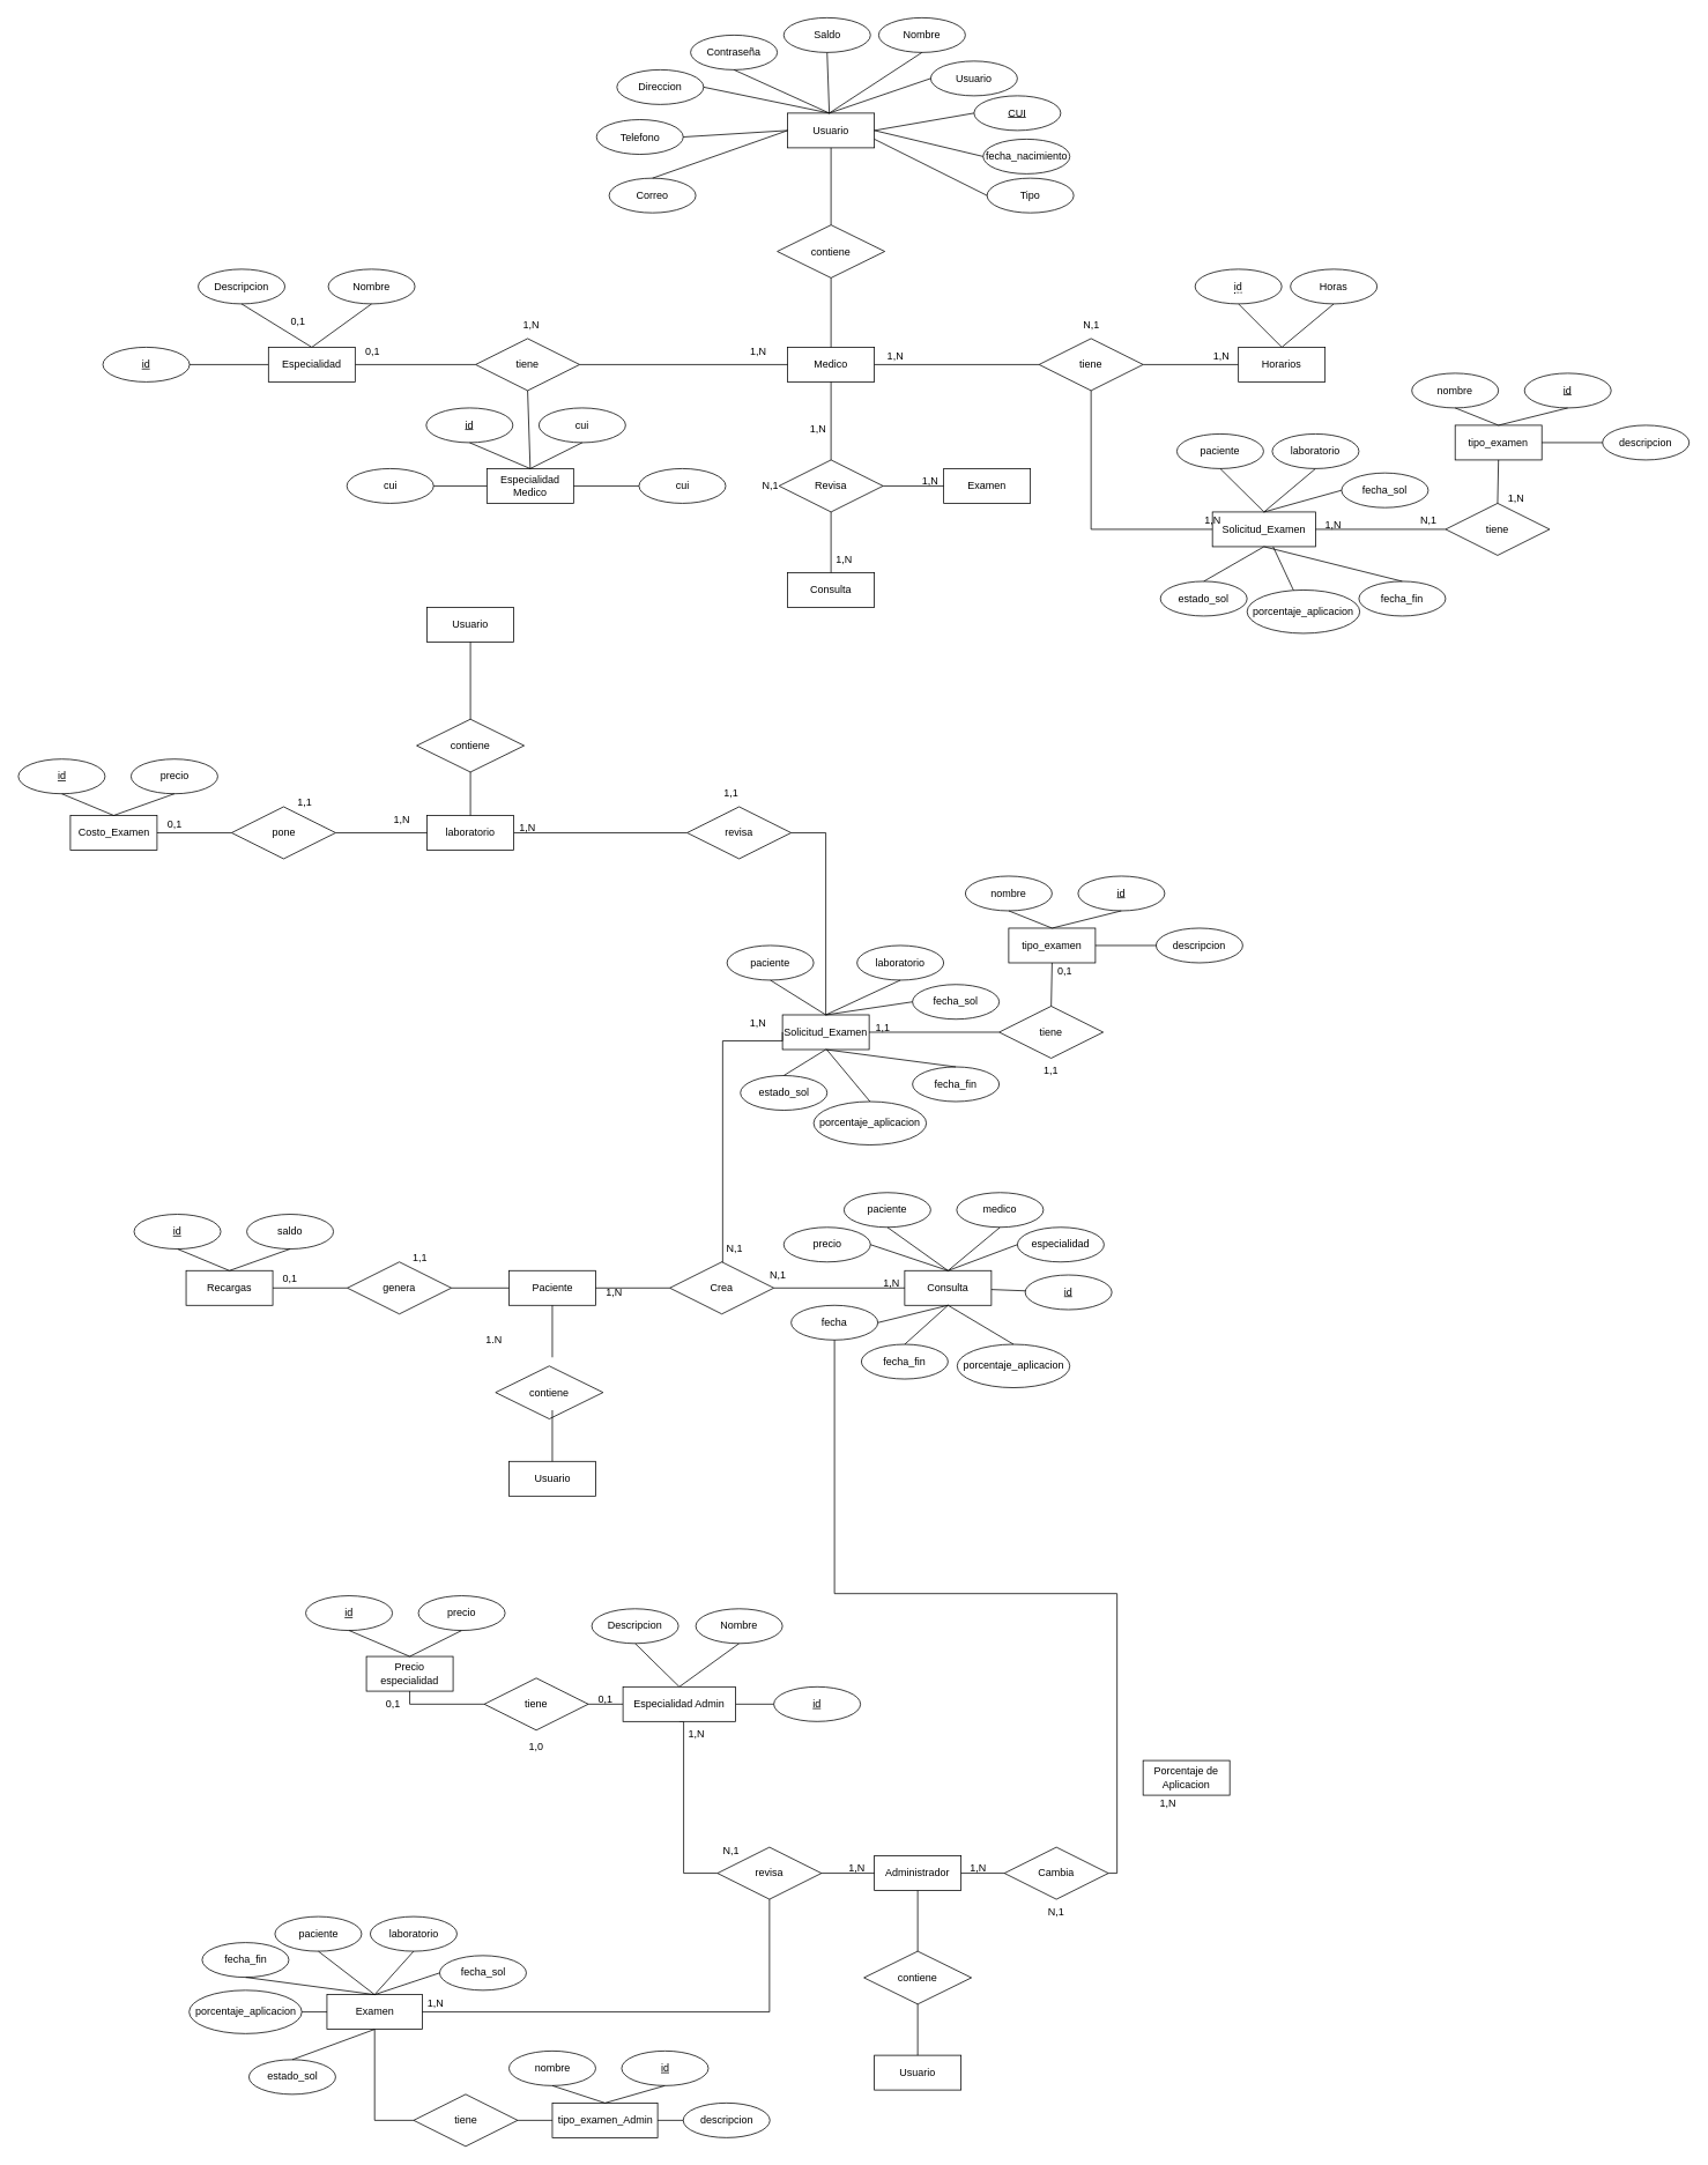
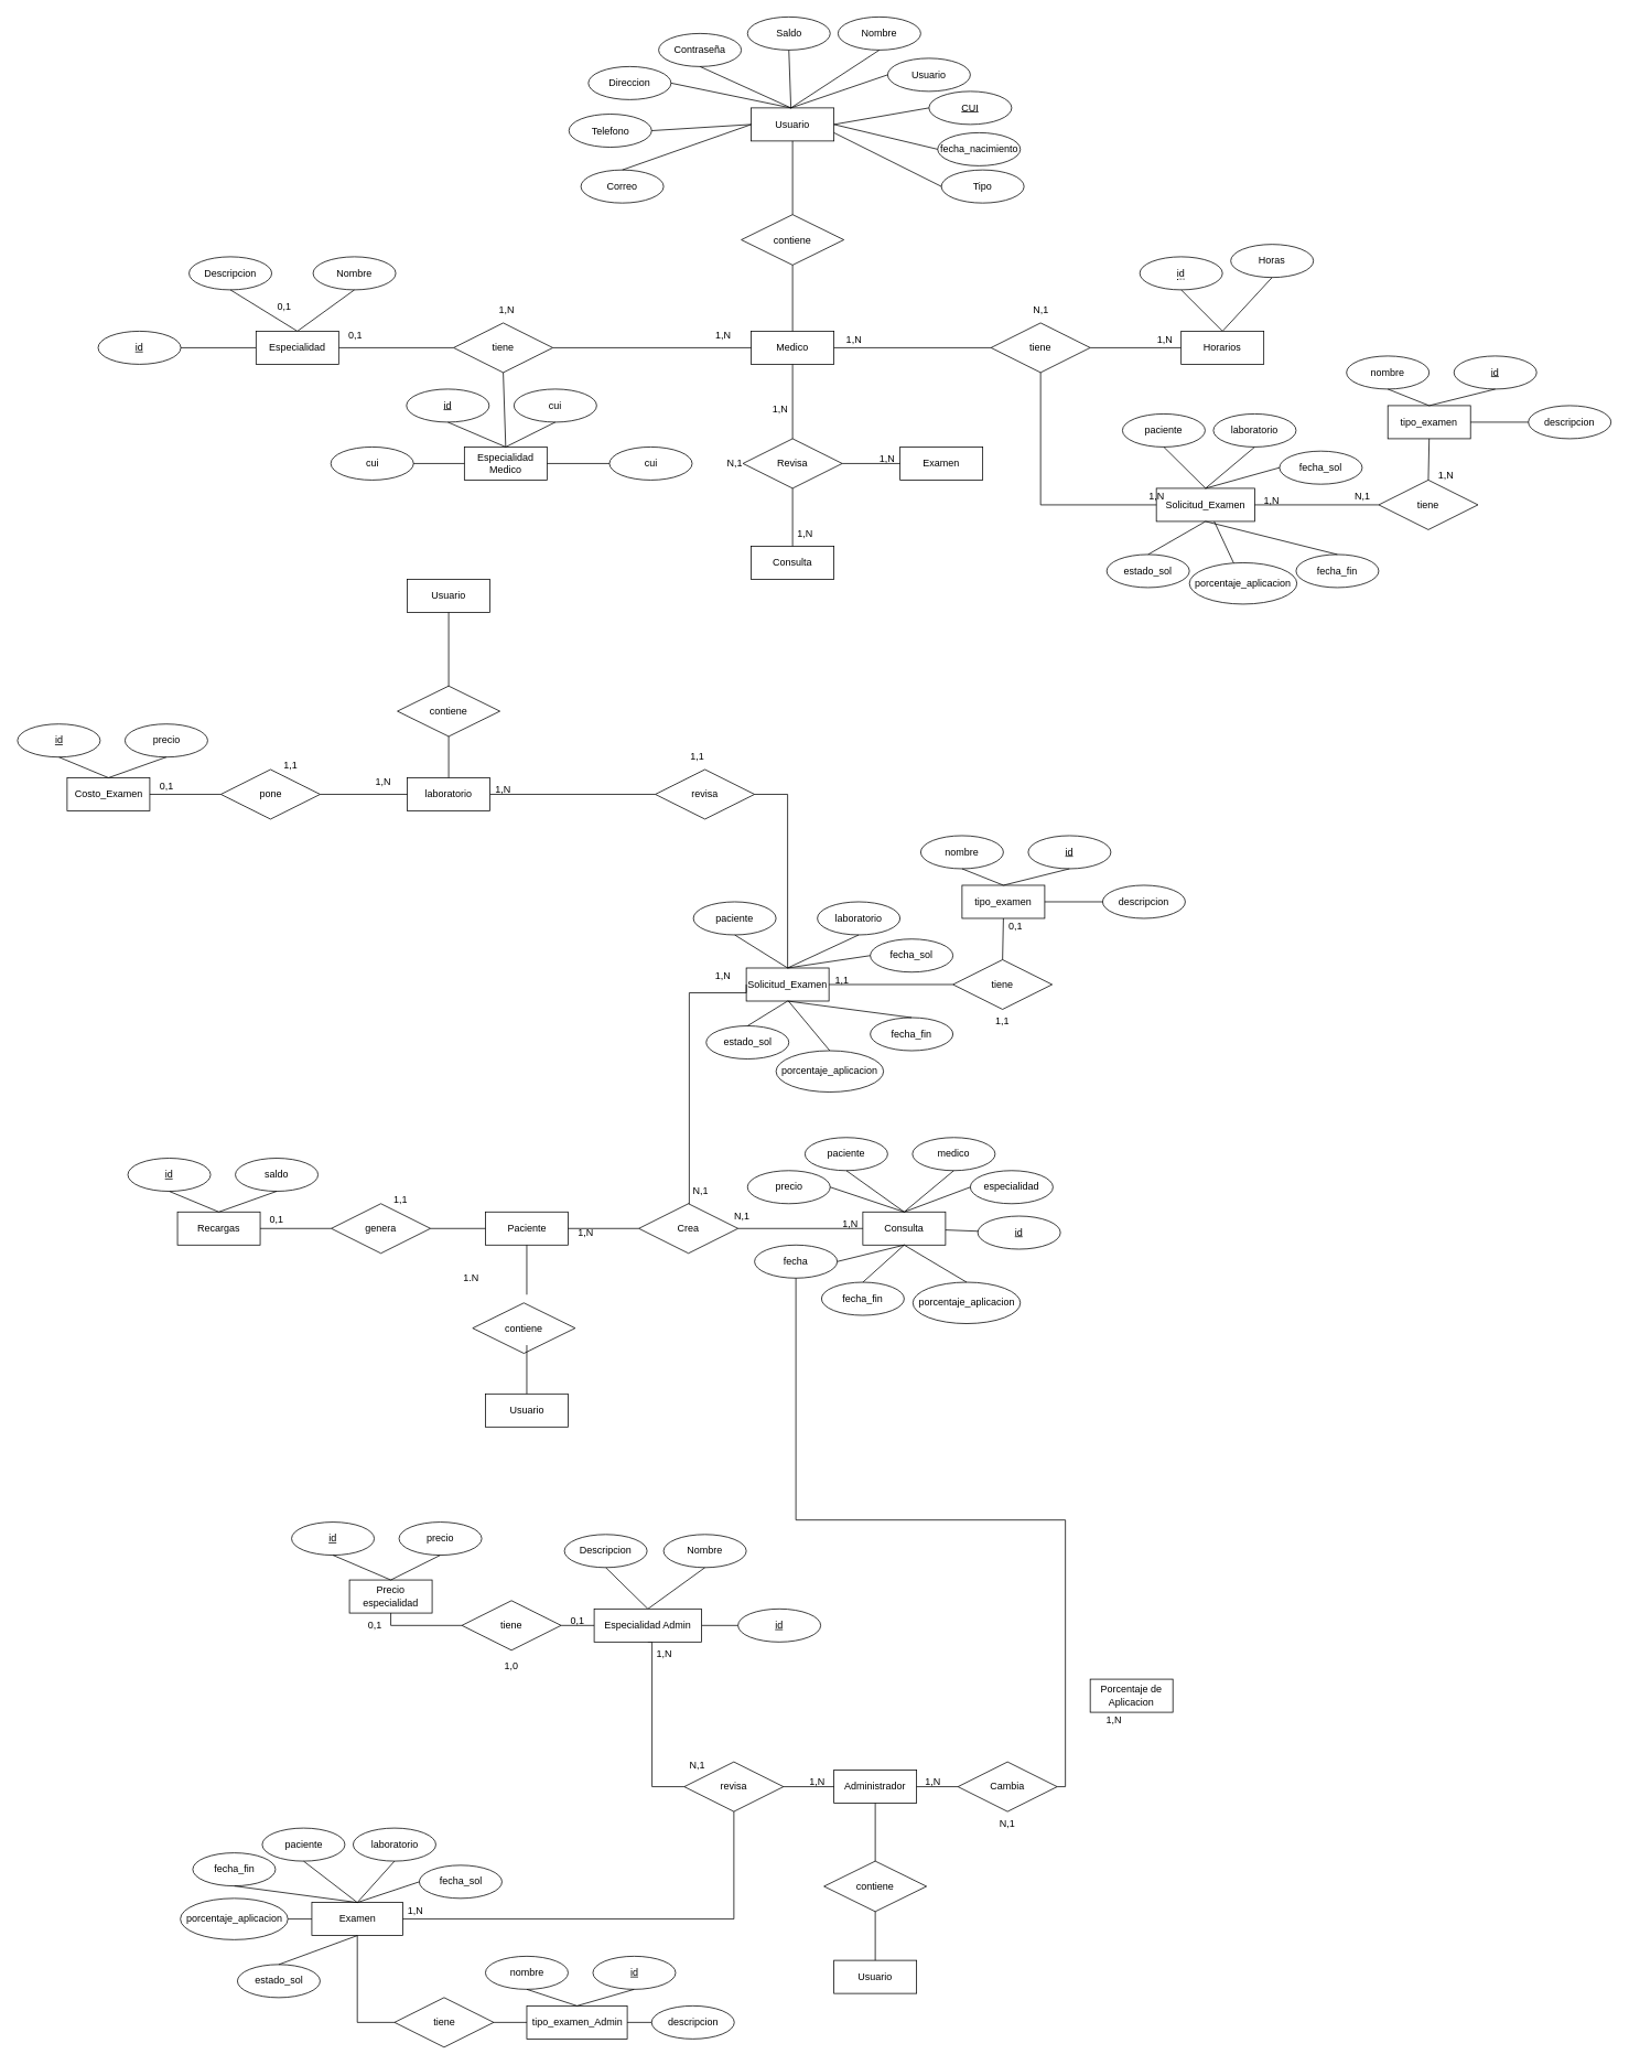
- <mxCell id="20" value="Horas" style="ellipse;whiteSpace=wrap;html=1;align=center;" parent="1" vertex="1"><mxGeometry x="1488" y="310" width="100" height="40" as="geometry" /></mxCell>
+ <mxCell id="20" value="Horas" style="ellipse;whiteSpace=wrap;html=1;align=center;" parent="1" vertex="1"><mxGeometry x="1488" y="295" width="100" height="40" as="geometry" /></mxCell>
